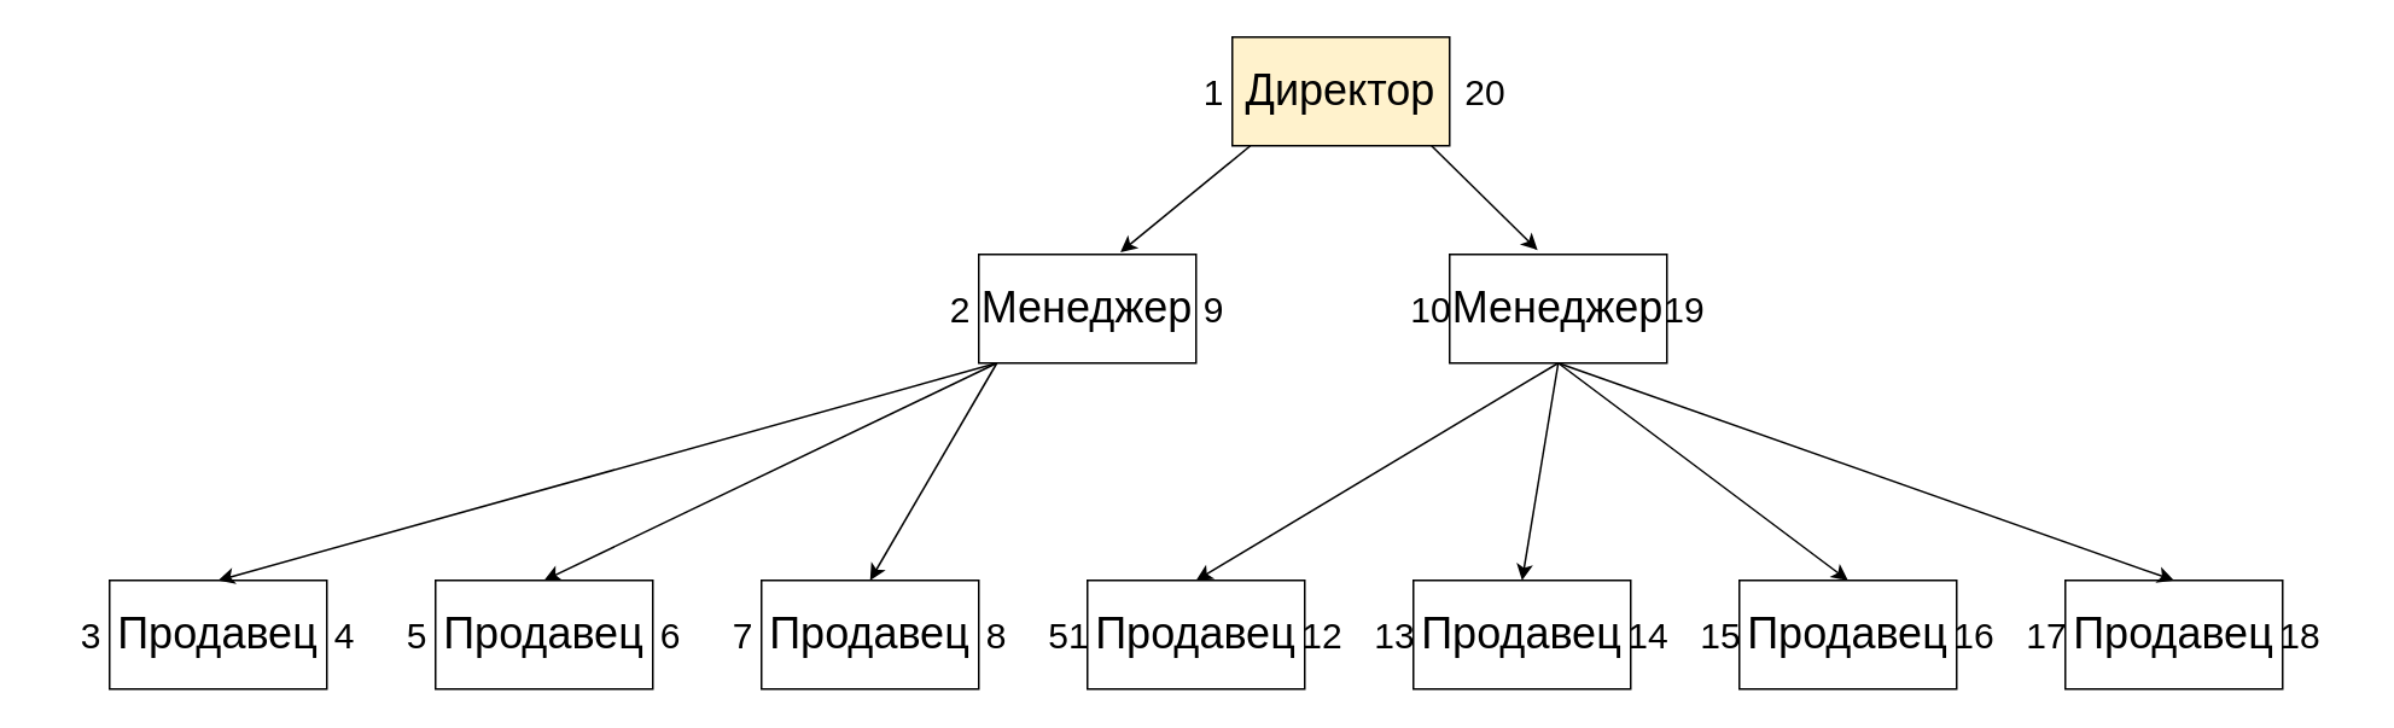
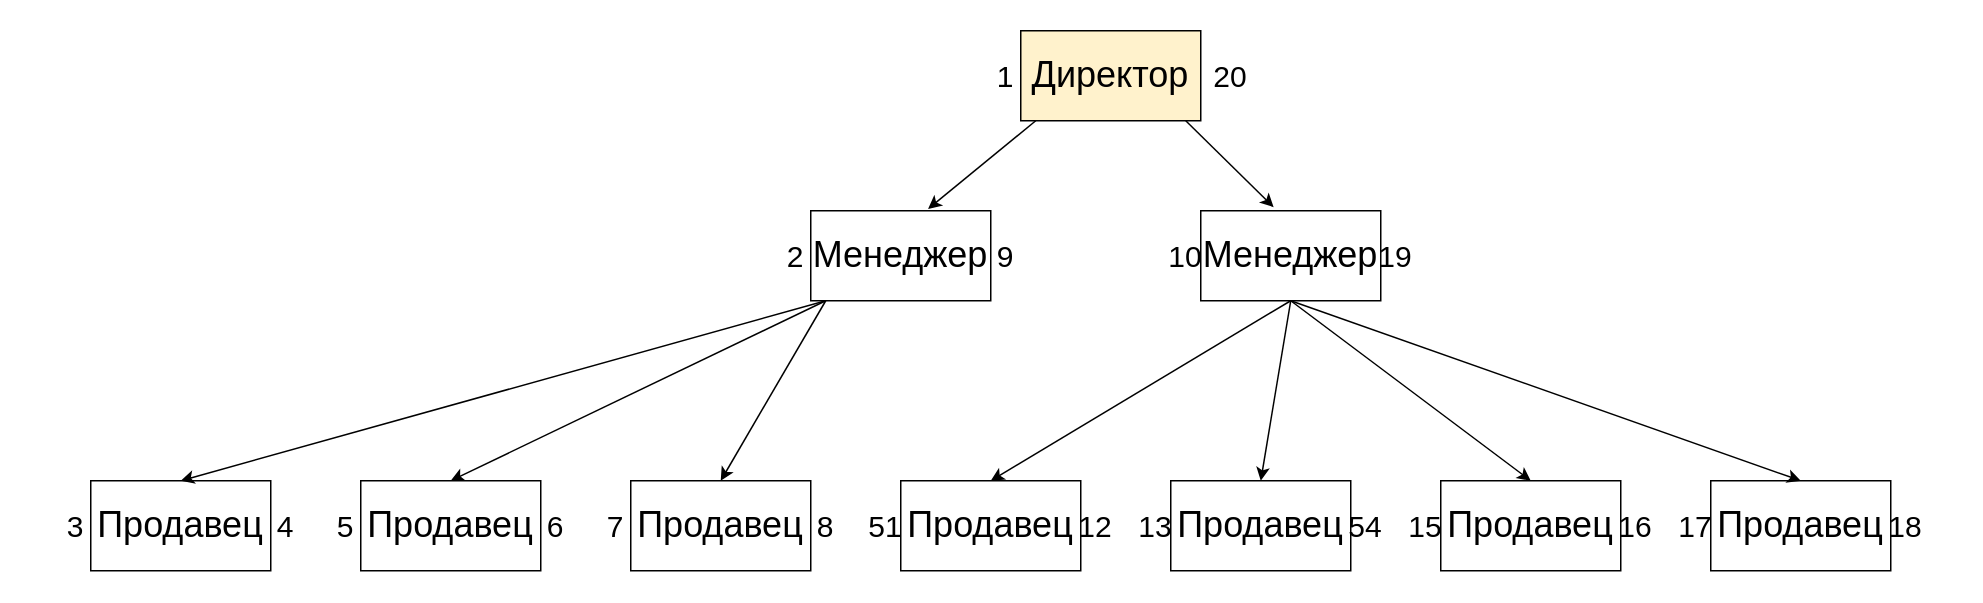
- <mxCell id="35" value="14" style="text;html=1;align=center;verticalAlign=middle;whiteSpace=wrap;rounded=0;fontSize=20;" vertex="1" parent="1"><mxGeometry x="880" y="335" width="60" height="30" as="geometry" /></mxCell>
+ <mxCell id="35" value="54" style="text;html=1;align=center;verticalAlign=middle;whiteSpace=wrap;rounded=0;fontSize=20;" vertex="1" parent="1"><mxGeometry x="880" y="335" width="60" height="30" as="geometry" /></mxCell>
